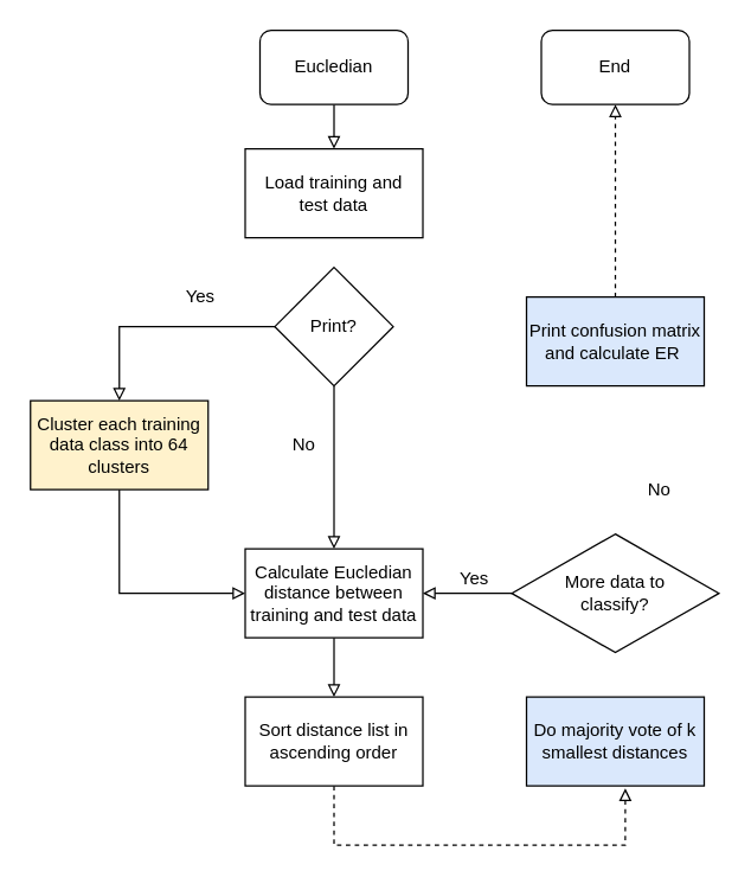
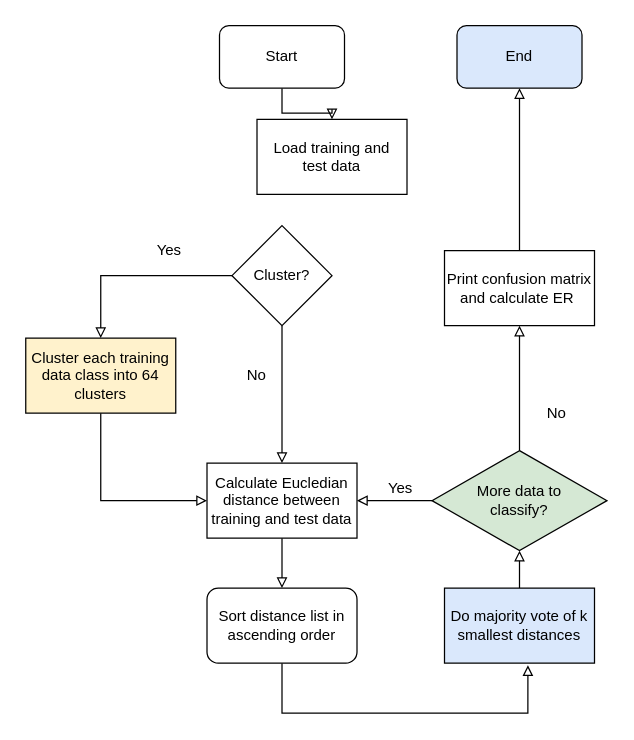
- <mxCell id="3" value="Eucledian" style="rounded=1;whiteSpace=wrap;html=1;" vertex="1" parent="1"><mxGeometry x="175" y="20" width="100" height="50" as="geometry" /></mxCell>
+ <mxCell id="3" value="Start" style="rounded=1;whiteSpace=wrap;html=1;" vertex="1" parent="1"><mxGeometry x="175" y="20" width="100" height="50" as="geometry" /></mxCell>
- <mxCell id="22" value="End" style="rounded=1;whiteSpace=wrap;html=1;" vertex="1" parent="1"><mxGeometry x="365" y="20" width="100" height="50" as="geometry" /></mxCell>
+ <mxCell id="22" value="End" style="rounded=1;whiteSpace=wrap;html=1;fillColor=#dae8fc;" vertex="1" parent="1"><mxGeometry x="365" y="20" width="100" height="50" as="geometry" /></mxCell>
- <mxCell id="4" value="Load training and &lt;br&gt;test data" style="rounded=0;whiteSpace=wrap;html=1;" vertex="1" parent="1"><mxGeometry x="165" y="100" width="120" height="60" as="geometry" /></mxCell>
+ <mxCell id="4" value="Load training and &lt;br&gt;test data" style="rounded=0;whiteSpace=wrap;html=1;" vertex="1" parent="1"><mxGeometry x="205" y="95" width="120" height="60" as="geometry" /></mxCell>
- <mxCell id="19" style="edgeStyle=orthogonalEdgeStyle;rounded=0;orthogonalLoop=1;jettySize=auto;html=1;entryX=0.5;entryY=1;entryDx=0;entryDy=0;startArrow=none;startFill=0;endArrow=block;endFill=0;dashed=1;" edge="1" parent="1" source="20" target="22"><mxGeometry relative="1" as="geometry" /></mxCell>
+ <mxCell id="19" style="edgeStyle=orthogonalEdgeStyle;rounded=0;orthogonalLoop=1;jettySize=auto;html=1;entryX=0.5;entryY=1;entryDx=0;entryDy=0;startArrow=none;startFill=0;endArrow=block;endFill=0;" edge="1" parent="1" source="20" target="22"><mxGeometry relative="1" as="geometry" /></mxCell>
- <mxCell id="7" value="Print?" style="rhombus;whiteSpace=wrap;html=1;" vertex="1" parent="1"><mxGeometry x="185" y="180" width="80" height="80" as="geometry" /></mxCell>
+ <mxCell id="7" value="Cluster?" style="rhombus;whiteSpace=wrap;html=1;" vertex="1" parent="1"><mxGeometry x="185" y="180" width="80" height="80" as="geometry" /></mxCell>
- <mxCell id="20" value="Print confusion matrix and calculate ER&amp;nbsp;" style="rounded=0;whiteSpace=wrap;html=1;fillColor=#dae8fc;" vertex="1" parent="1"><mxGeometry x="355" y="200" width="120" height="60" as="geometry" /></mxCell>
+ <mxCell id="20" value="Print confusion matrix and calculate ER&amp;nbsp;" style="rounded=0;whiteSpace=wrap;html=1;" vertex="1" parent="1"><mxGeometry x="355" y="200" width="120" height="60" as="geometry" /></mxCell>
+ <mxCell id="16" style="edgeStyle=orthogonalEdgeStyle;rounded=0;orthogonalLoop=1;jettySize=auto;html=1;startArrow=none;startFill=0;endArrow=block;endFill=0;" edge="1" parent="1" source="18" target="20"><mxGeometry relative="1" as="geometry"><mxPoint x="415" y="310" as="targetPoint" /></mxGeometry></mxCell>
- <mxCell id="18" value="More data to &lt;br&gt;classify?" style="rhombus;whiteSpace=wrap;html=1;" vertex="1" parent="1"><mxGeometry x="345" y="360" width="140" height="80" as="geometry" /></mxCell>
+ <mxCell id="18" value="More data to &lt;br&gt;classify?" style="rhombus;whiteSpace=wrap;html=1;fillColor=#d5e8d4;" vertex="1" parent="1"><mxGeometry x="345" y="360" width="140" height="80" as="geometry" /></mxCell>
+ <mxCell id="14" style="edgeStyle=orthogonalEdgeStyle;rounded=0;orthogonalLoop=1;jettySize=auto;html=1;startArrow=none;startFill=0;endArrow=block;endFill=0;" edge="1" parent="1" source="15" target="18"><mxGeometry relative="1" as="geometry" /></mxCell>
- <mxCell id="13" value="Sort distance list in ascending order" style="rounded=0;whiteSpace=wrap;html=1;" vertex="1" parent="1"><mxGeometry x="165" y="470" width="120" height="60" as="geometry" /></mxCell>
+ <mxCell id="13" value="Sort distance list in ascending order" style="whiteSpace=wrap;html=1;rounded=1;" vertex="1" parent="1"><mxGeometry x="165" y="470" width="120" height="60" as="geometry" /></mxCell>
- <mxCell id="12" style="edgeStyle=orthogonalEdgeStyle;rounded=0;orthogonalLoop=1;jettySize=auto;html=1;startArrow=none;startFill=0;endArrow=block;endFill=0;entryX=0.556;entryY=1.028;entryDx=0;entryDy=0;entryPerimeter=0;dashed=1;" edge="1" parent="1" source="13" target="15"><mxGeometry relative="1" as="geometry"><mxPoint x="240" y="590" as="targetPoint" /><Array as="points"><mxPoint x="225" y="570" /><mxPoint x="422" y="570" /></Array></mxGeometry></mxCell>
+ <mxCell id="12" style="edgeStyle=orthogonalEdgeStyle;rounded=0;orthogonalLoop=1;jettySize=auto;html=1;startArrow=none;startFill=0;endArrow=block;endFill=0;entryX=0.556;entryY=1.028;entryDx=0;entryDy=0;entryPerimeter=0;" edge="1" parent="1" source="13" target="15"><mxGeometry relative="1" as="geometry"><mxPoint x="240" y="590" as="targetPoint" /><Array as="points"><mxPoint x="225" y="570" /><mxPoint x="422" y="570" /></Array></mxGeometry></mxCell>
